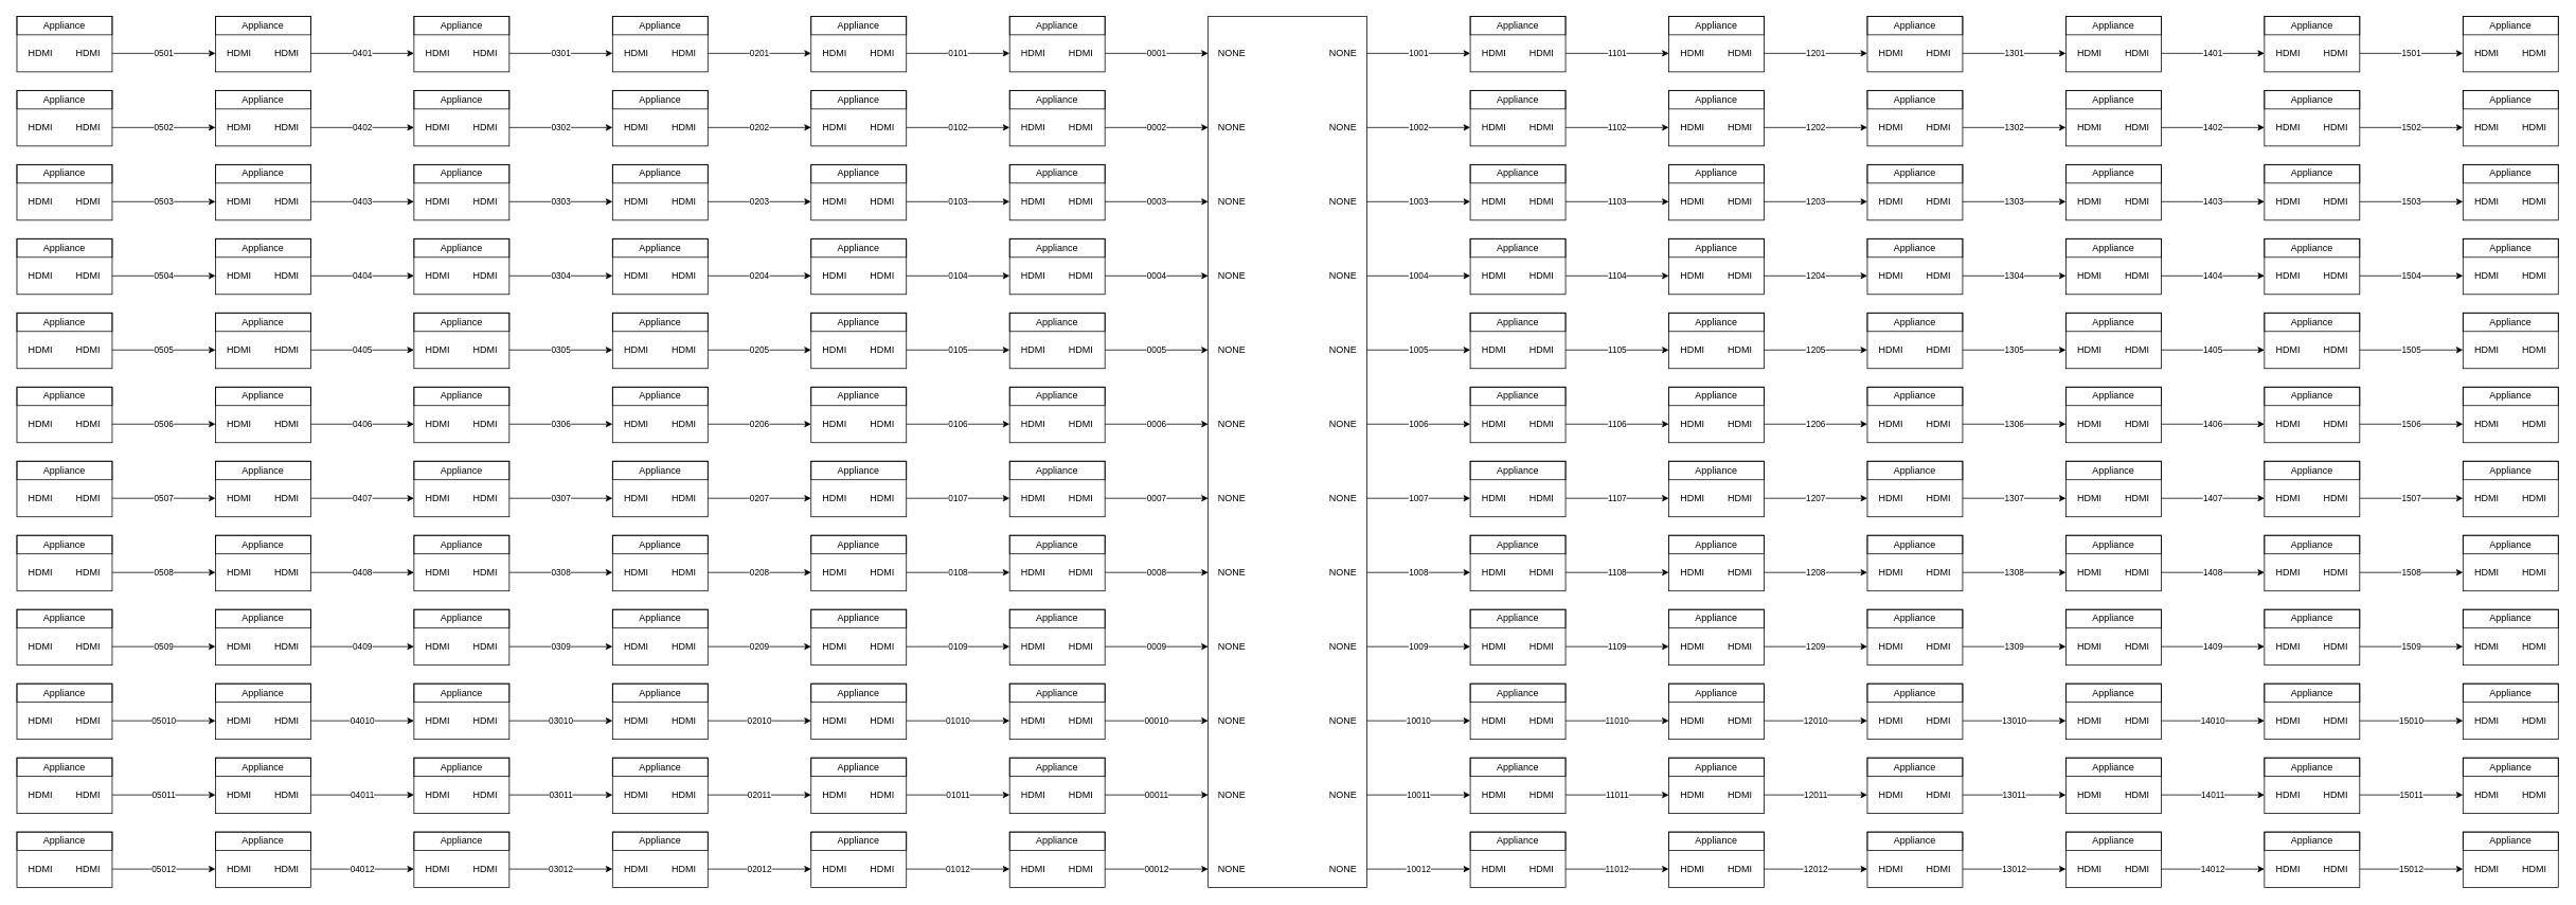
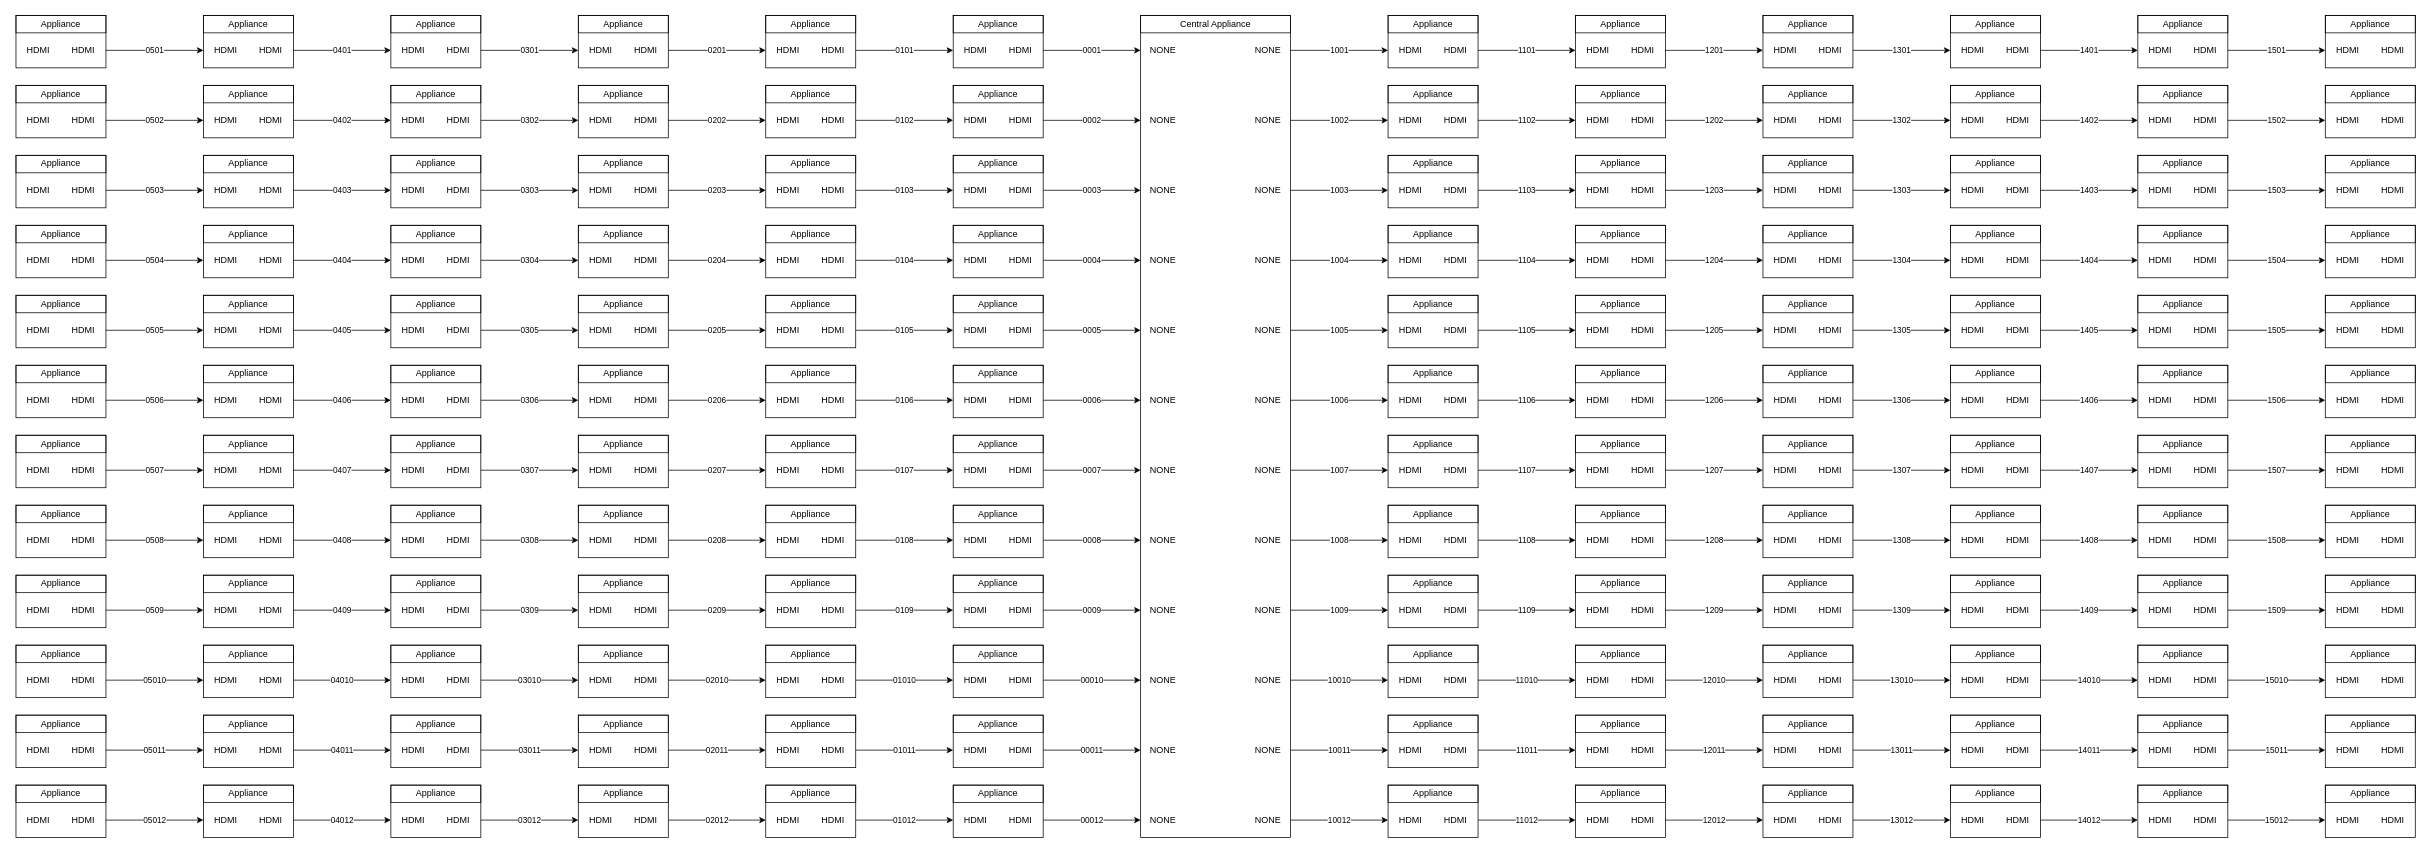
+ <mxCell id="3" value="Central Appliance" style="text;html=1;strokeColor=black;fillColor=none;align=center;verticalAlign=middle;whiteSpace=wrap;rounded=0;" parent="1" connectable="1" edge="" vertex="1"><mxGeometry x="1520" y="20" width="200.0" height="23.33" relative="" as="geometry" /></mxCell>
